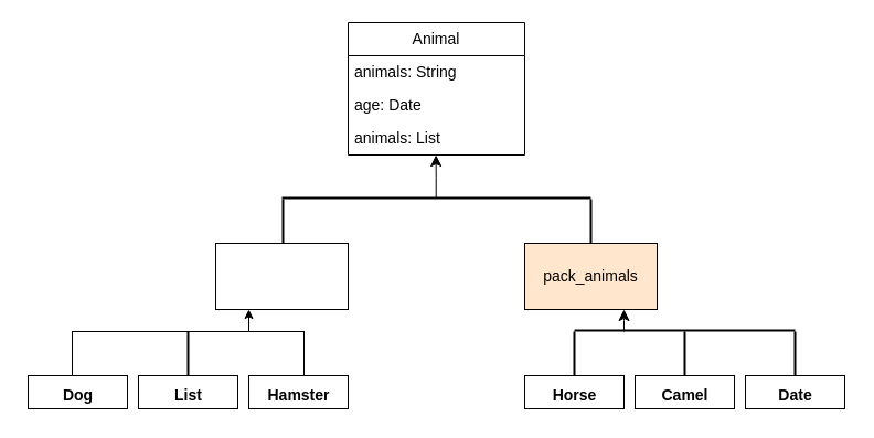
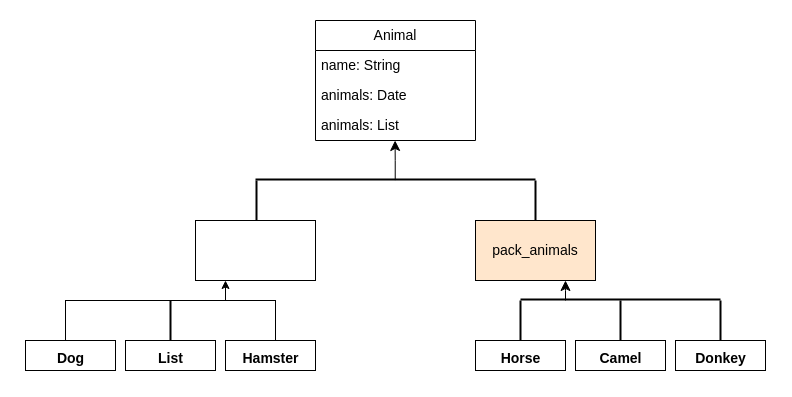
- <mxCell id="3" value="&lt;font style=&quot;font-size: 14px;&quot;&gt;animals: String&lt;/font&gt;" style="text;strokeColor=none;fillColor=none;align=left;verticalAlign=middle;spacingLeft=4;spacingRight=4;overflow=hidden;points=[[0,0.5],[1,0.5]];portConstraint=eastwest;rotatable=0;whiteSpace=wrap;html=1;" vertex="1" parent="2"><mxGeometry y="30" width="160" height="30" as="geometry" /></mxCell>
+ <mxCell id="3" value="&lt;font style=&quot;font-size: 14px;&quot;&gt;name: String&lt;/font&gt;" style="text;strokeColor=none;fillColor=none;align=left;verticalAlign=middle;spacingLeft=4;spacingRight=4;overflow=hidden;points=[[0,0.5],[1,0.5]];portConstraint=eastwest;rotatable=0;whiteSpace=wrap;html=1;" vertex="1" parent="2"><mxGeometry y="30" width="160" height="30" as="geometry" /></mxCell>
- <mxCell id="4" value="&lt;font style=&quot;font-size: 14px;&quot;&gt;age: Date&lt;/font&gt;" style="text;strokeColor=none;fillColor=none;align=left;verticalAlign=middle;spacingLeft=4;spacingRight=4;overflow=hidden;points=[[0,0.5],[1,0.5]];portConstraint=eastwest;rotatable=0;whiteSpace=wrap;html=1;" vertex="1" parent="2"><mxGeometry y="60" width="160" height="30" as="geometry" /></mxCell>
+ <mxCell id="4" value="&lt;font style=&quot;font-size: 14px;&quot;&gt;animals: Date&lt;/font&gt;" style="text;strokeColor=none;fillColor=none;align=left;verticalAlign=middle;spacingLeft=4;spacingRight=4;overflow=hidden;points=[[0,0.5],[1,0.5]];portConstraint=eastwest;rotatable=0;whiteSpace=wrap;html=1;" vertex="1" parent="2"><mxGeometry y="60" width="160" height="30" as="geometry" /></mxCell>
- <mxCell id="32" value="&lt;div&gt;&lt;font style=&quot;font-size: 14px;&quot;&gt;Date&lt;/font&gt;&lt;/div&gt;" style="text;strokeColor=none;fillColor=none;html=1;fontSize=24;fontStyle=1;verticalAlign=middle;align=center;" vertex="1" parent="1"><mxGeometry x="670" y="335" width="100" height="40" as="geometry" /></mxCell>
+ <mxCell id="32" value="&lt;div&gt;&lt;font style=&quot;font-size: 14px;&quot;&gt;Donkey&lt;/font&gt;&lt;/div&gt;" style="text;strokeColor=none;fillColor=none;html=1;fontSize=24;fontStyle=1;verticalAlign=middle;align=center;" vertex="1" parent="1"><mxGeometry x="670" y="335" width="100" height="40" as="geometry" /></mxCell>
